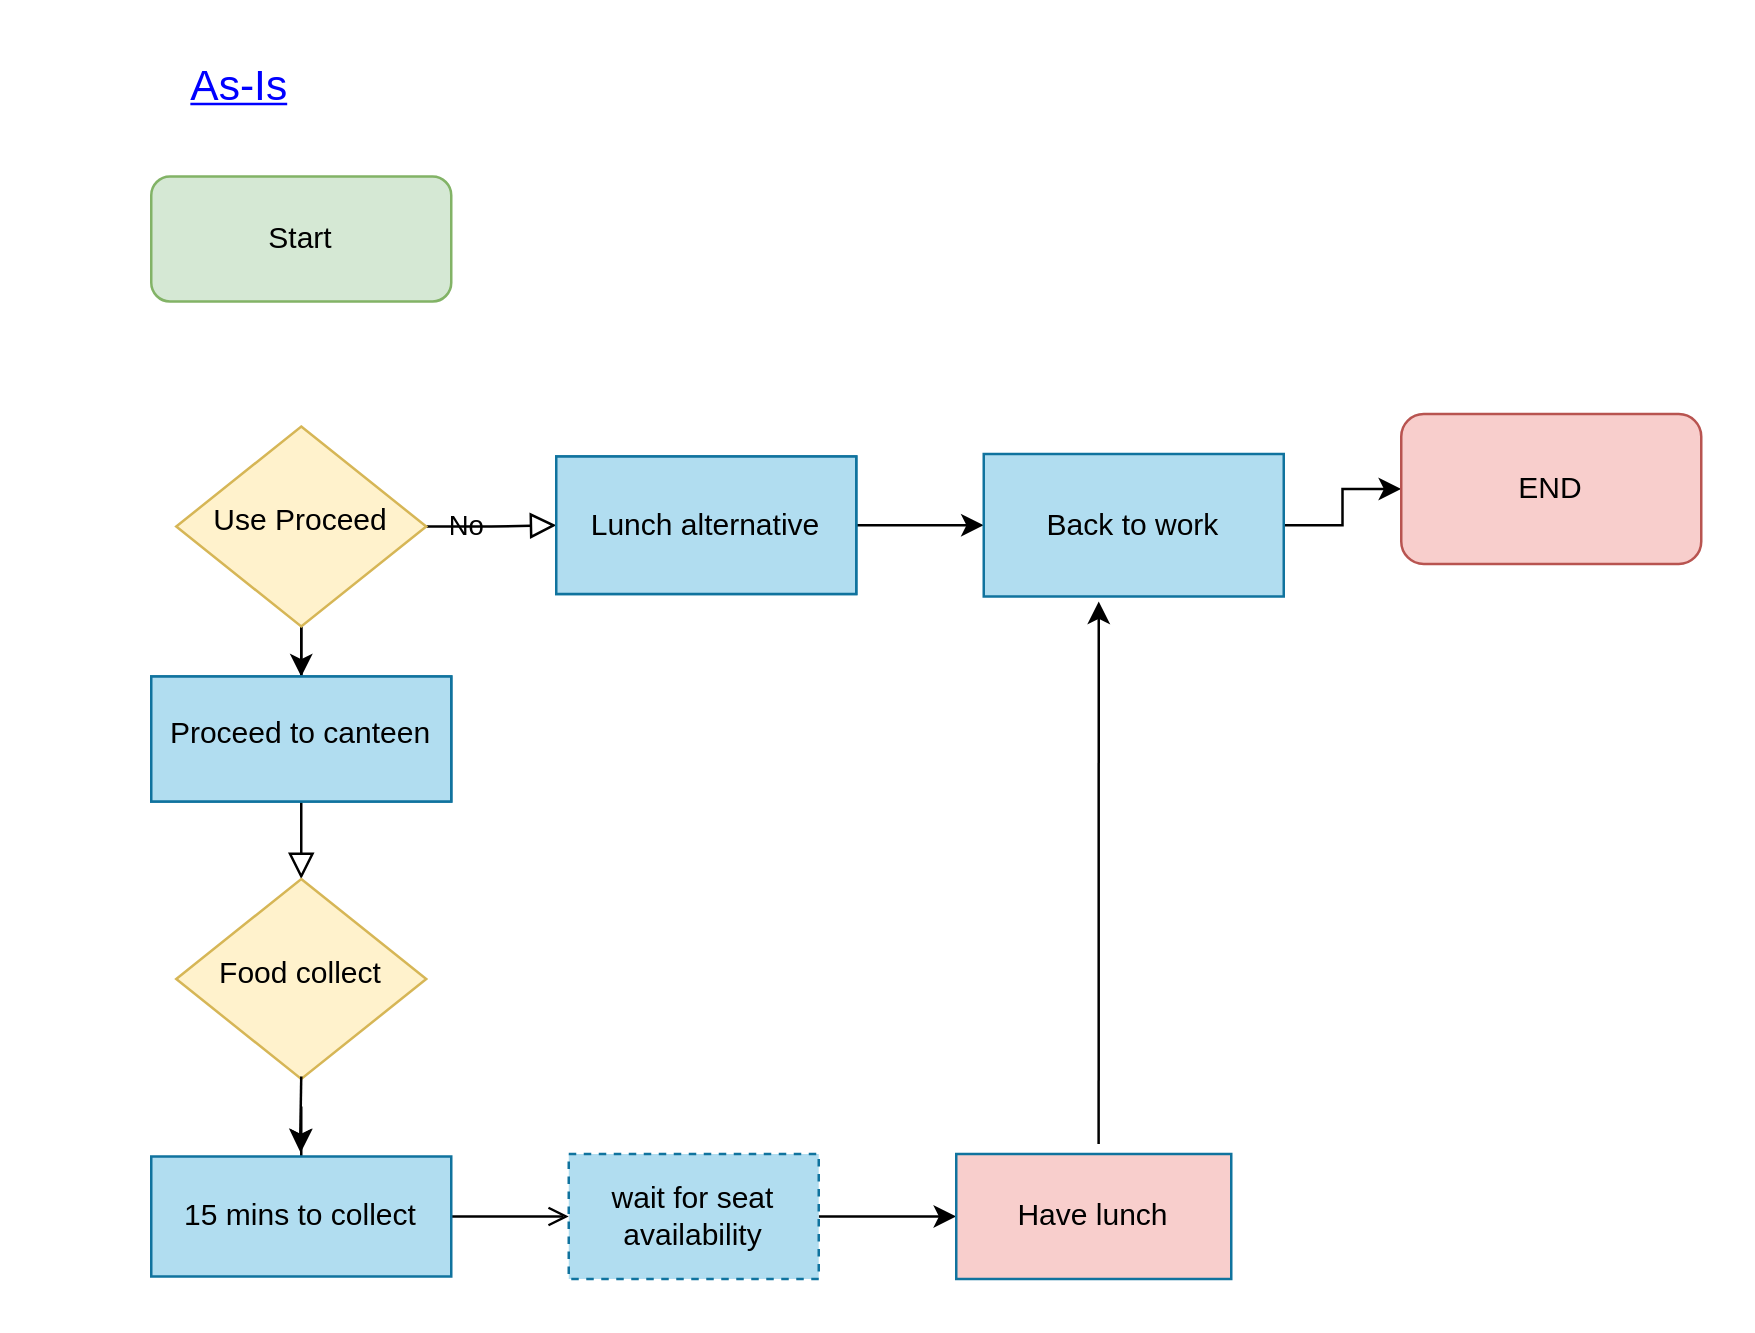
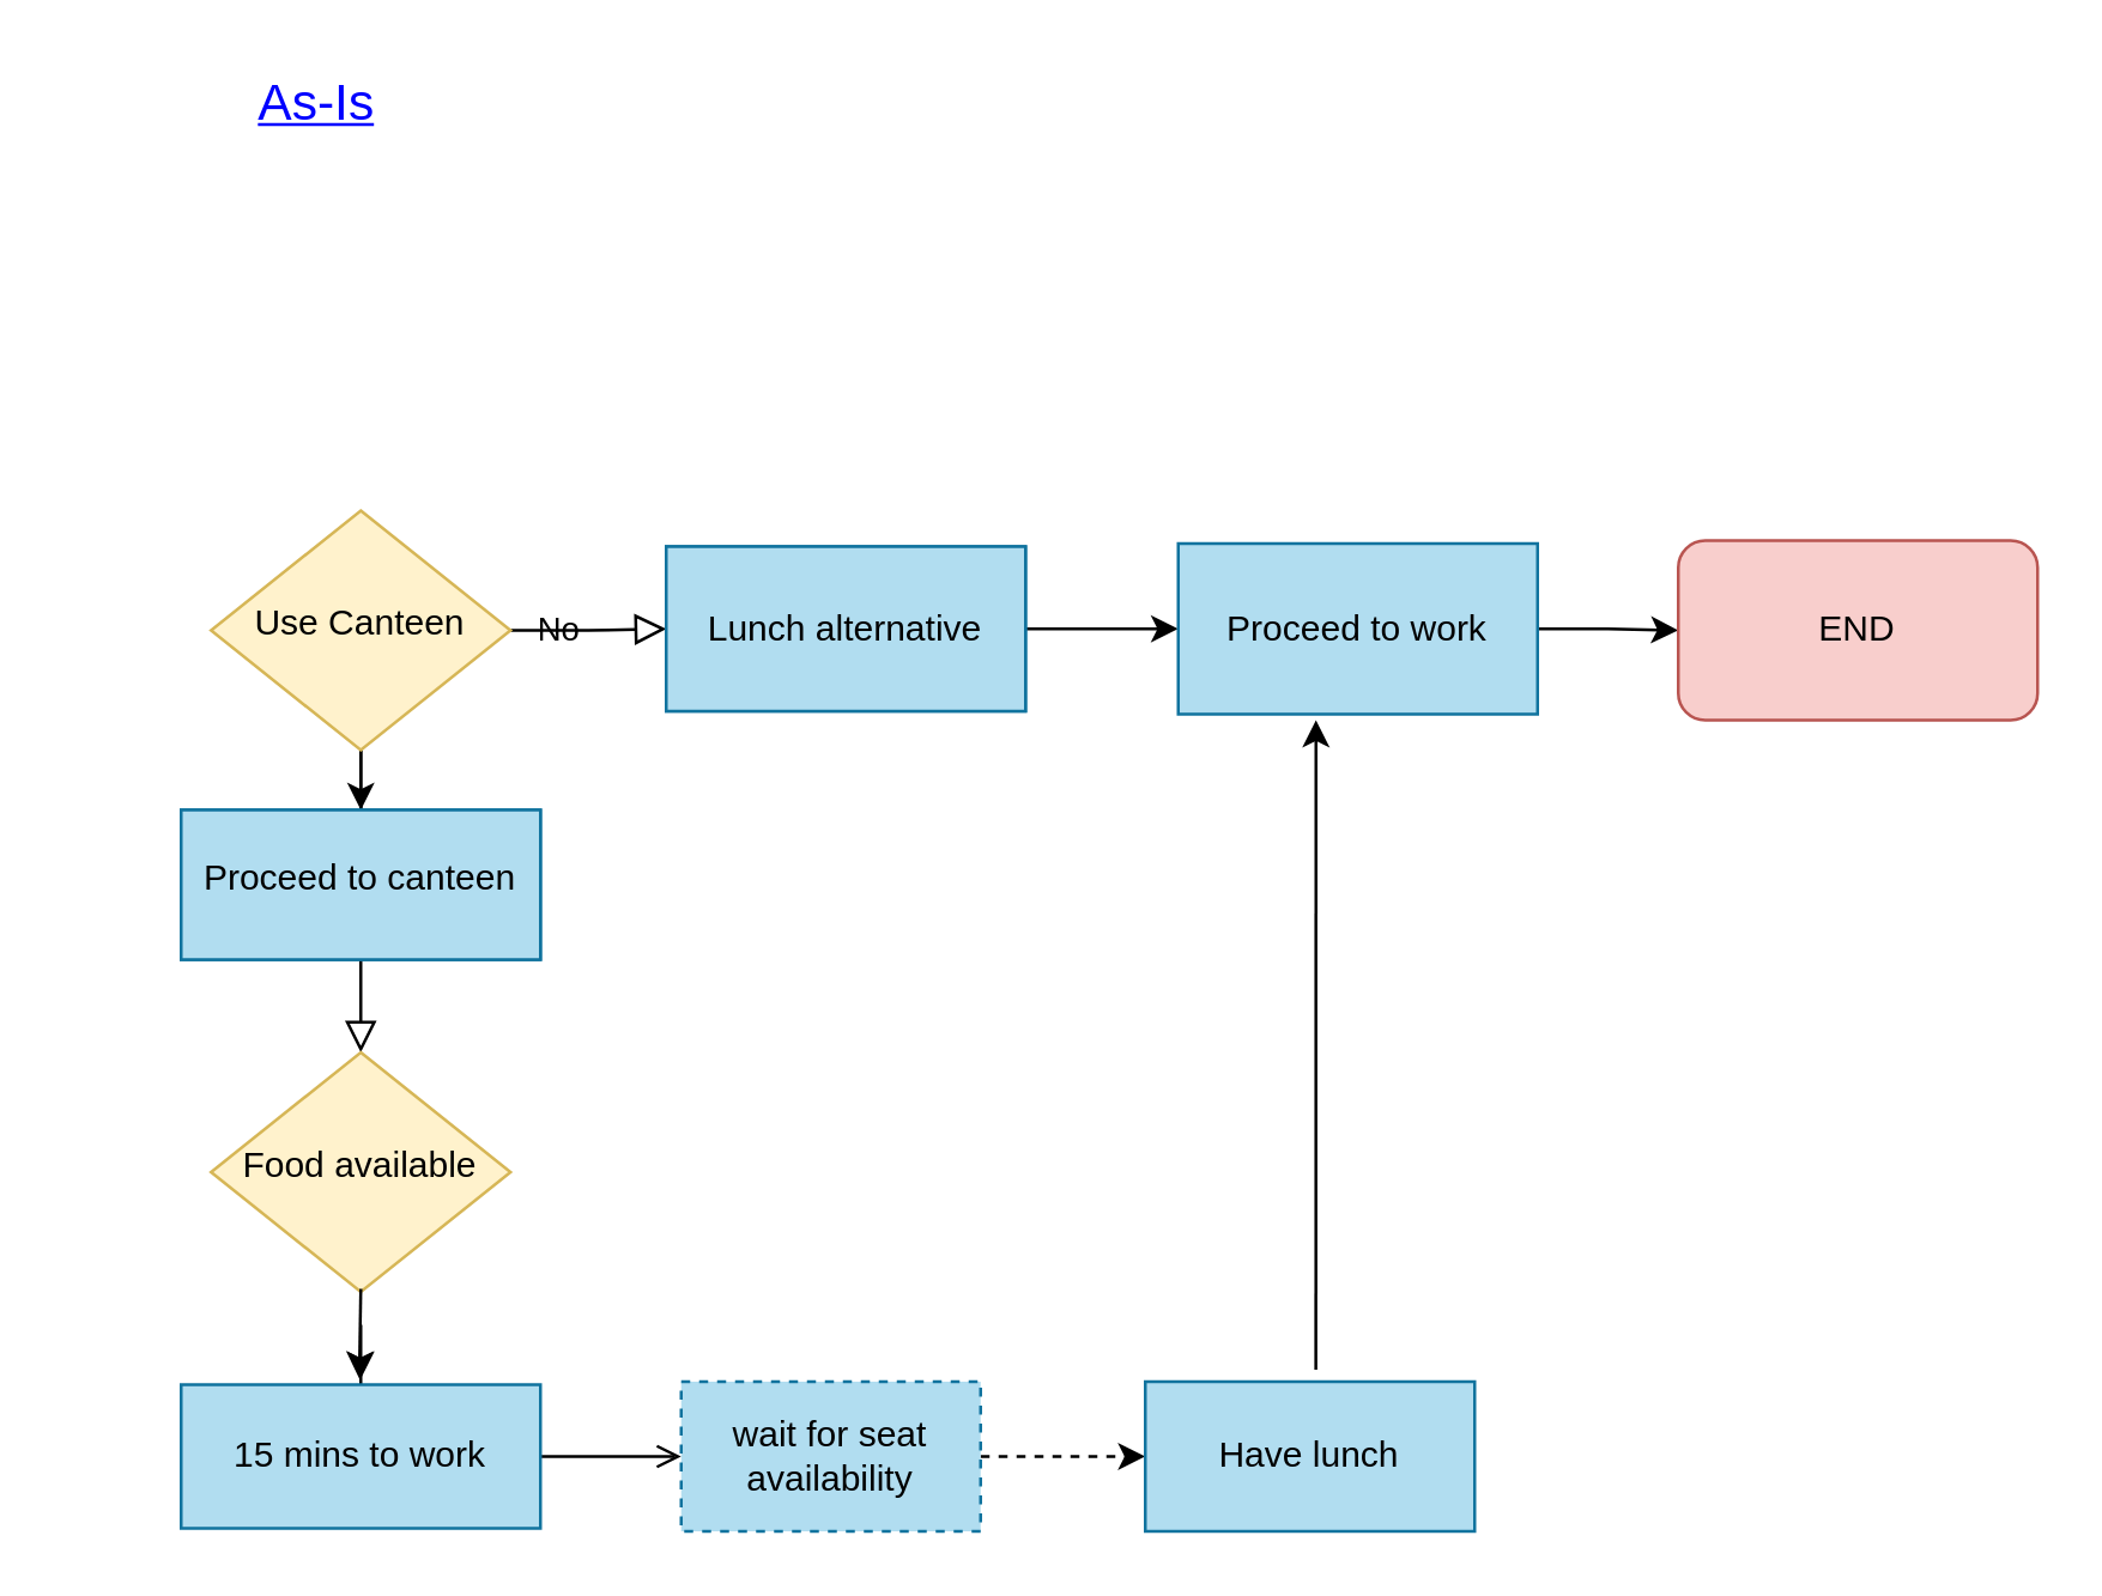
- <mxCell id="23" value="As-Is" style="shape=rectangle;strokeColor=none;fillColor=none;linkText=;fontSize=17;fontColor=#0000ff;fontStyle=4;html=1;align=center;" vertex="1" parent="1"><mxGeometry x="20" y="20" width="150" height="30" as="geometry" /></mxCell>
+ <mxCell id="23" value="As-Is" style="shape=rectangle;strokeColor=none;fillColor=none;linkText=;fontSize=17;fontColor=#0000ff;fontStyle=4;html=1;align=center;" vertex="1" parent="1"><mxGeometry x="30" y="20" width="150" height="30" as="geometry" /></mxCell>
- <mxCell id="2" value="Start" style="rounded=1;whiteSpace=wrap;html=1;fontSize=12;glass=0;strokeWidth=1;shadow=0;fillColor=#d5e8d4;strokeColor=#82b366;" parent="1" vertex="1"><mxGeometry x="60" y="70" width="120" height="50" as="geometry" /></mxCell>
- <mxCell id="16" value="END" style="whiteSpace=wrap;html=1;rounded=1;glass=0;strokeWidth=1;shadow=0;fillColor=#f8cecc;strokeColor=#b85450;" parent="1" vertex="1"><mxGeometry x="560" y="165" width="120" height="60" as="geometry" /></mxCell>
+ <mxCell id="16" value="END" style="whiteSpace=wrap;html=1;rounded=1;glass=0;strokeWidth=1;shadow=0;fillColor=#f8cecc;strokeColor=#b85450;" parent="1" vertex="1"><mxGeometry x="560" y="180" width="120" height="60" as="geometry" /></mxCell>
- <mxCell id="6" value="Use Proceed" style="rhombus;whiteSpace=wrap;html=1;shadow=0;fontFamily=Helvetica;fontSize=12;align=center;strokeWidth=1;spacing=6;spacingTop=-4;fillColor=#fff2cc;strokeColor=#d6b656;" parent="1" vertex="1"><mxGeometry x="70" y="170" width="100" height="80" as="geometry" /></mxCell>
+ <mxCell id="6" value="Use Canteen" style="rhombus;whiteSpace=wrap;html=1;shadow=0;fontFamily=Helvetica;fontSize=12;align=center;strokeWidth=1;spacing=6;spacingTop=-4;fillColor=#fff2cc;strokeColor=#d6b656;" parent="1" vertex="1"><mxGeometry x="70" y="170" width="100" height="80" as="geometry" /></mxCell>
- <mxCell id="15" value="Back to work" style="whiteSpace=wrap;html=1;rounded=0;glass=0;strokeWidth=1;shadow=0;fillColor=#b1ddf0;strokeColor=#10739e;" parent="1" vertex="1"><mxGeometry x="393" y="181" width="120" height="57" as="geometry" /></mxCell>
+ <mxCell id="15" value="Proceed to work" style="whiteSpace=wrap;html=1;rounded=0;glass=0;strokeWidth=1;shadow=0;fillColor=#b1ddf0;strokeColor=#10739e;" parent="1" vertex="1"><mxGeometry x="393" y="181" width="120" height="57" as="geometry" /></mxCell>
- <mxCell id="9" value="Food collect" style="rhombus;whiteSpace=wrap;html=1;shadow=0;fontFamily=Helvetica;fontSize=12;align=center;strokeWidth=1;spacing=6;spacingTop=-4;fillColor=#fff2cc;strokeColor=#d6b656;" parent="1" vertex="1"><mxGeometry x="70" y="351" width="100" height="80" as="geometry" /></mxCell>
+ <mxCell id="9" value="Food available" style="rhombus;whiteSpace=wrap;html=1;shadow=0;fontFamily=Helvetica;fontSize=12;align=center;strokeWidth=1;spacing=6;spacingTop=-4;fillColor=#fff2cc;strokeColor=#d6b656;" parent="1" vertex="1"><mxGeometry x="70" y="351" width="100" height="80" as="geometry" /></mxCell>
- <mxCell id="12" value="15 mins to collect" style="rounded=0;whiteSpace=wrap;html=1;fontSize=12;glass=0;strokeWidth=1;shadow=0;fillColor=#b1ddf0;strokeColor=#10739e;" parent="1" vertex="1"><mxGeometry x="60" y="462" width="120" height="48" as="geometry" /></mxCell>
+ <mxCell id="12" value="15 mins to work" style="rounded=0;whiteSpace=wrap;html=1;fontSize=12;glass=0;strokeWidth=1;shadow=0;fillColor=#b1ddf0;strokeColor=#10739e;" parent="1" vertex="1"><mxGeometry x="60" y="462" width="120" height="48" as="geometry" /></mxCell>
- <mxCell id="17" value="" style="edgeStyle=orthogonalEdgeStyle;rounded=0;orthogonalLoop=1;jettySize=auto;html=1;" parent="1" source="18" target="20" edge="1"><mxGeometry relative="1" as="geometry" /></mxCell>
+ <mxCell id="17" value="" style="edgeStyle=orthogonalEdgeStyle;rounded=0;orthogonalLoop=1;jettySize=auto;html=1;dashed=1;" parent="1" source="18" target="20" edge="1"><mxGeometry relative="1" as="geometry" /></mxCell>
- <mxCell id="20" value="Have lunch" style="whiteSpace=wrap;html=1;rounded=0;glass=0;strokeWidth=1;shadow=0;fillColor=#f8cecc;strokeColor=#10739e;" parent="1" vertex="1"><mxGeometry x="382" y="461" width="110" height="50" as="geometry" /></mxCell>
+ <mxCell id="20" value="Have lunch" style="whiteSpace=wrap;html=1;rounded=0;glass=0;strokeWidth=1;shadow=0;fillColor=#b1ddf0;strokeColor=#10739e;" parent="1" vertex="1"><mxGeometry x="382" y="461" width="110" height="50" as="geometry" /></mxCell>
